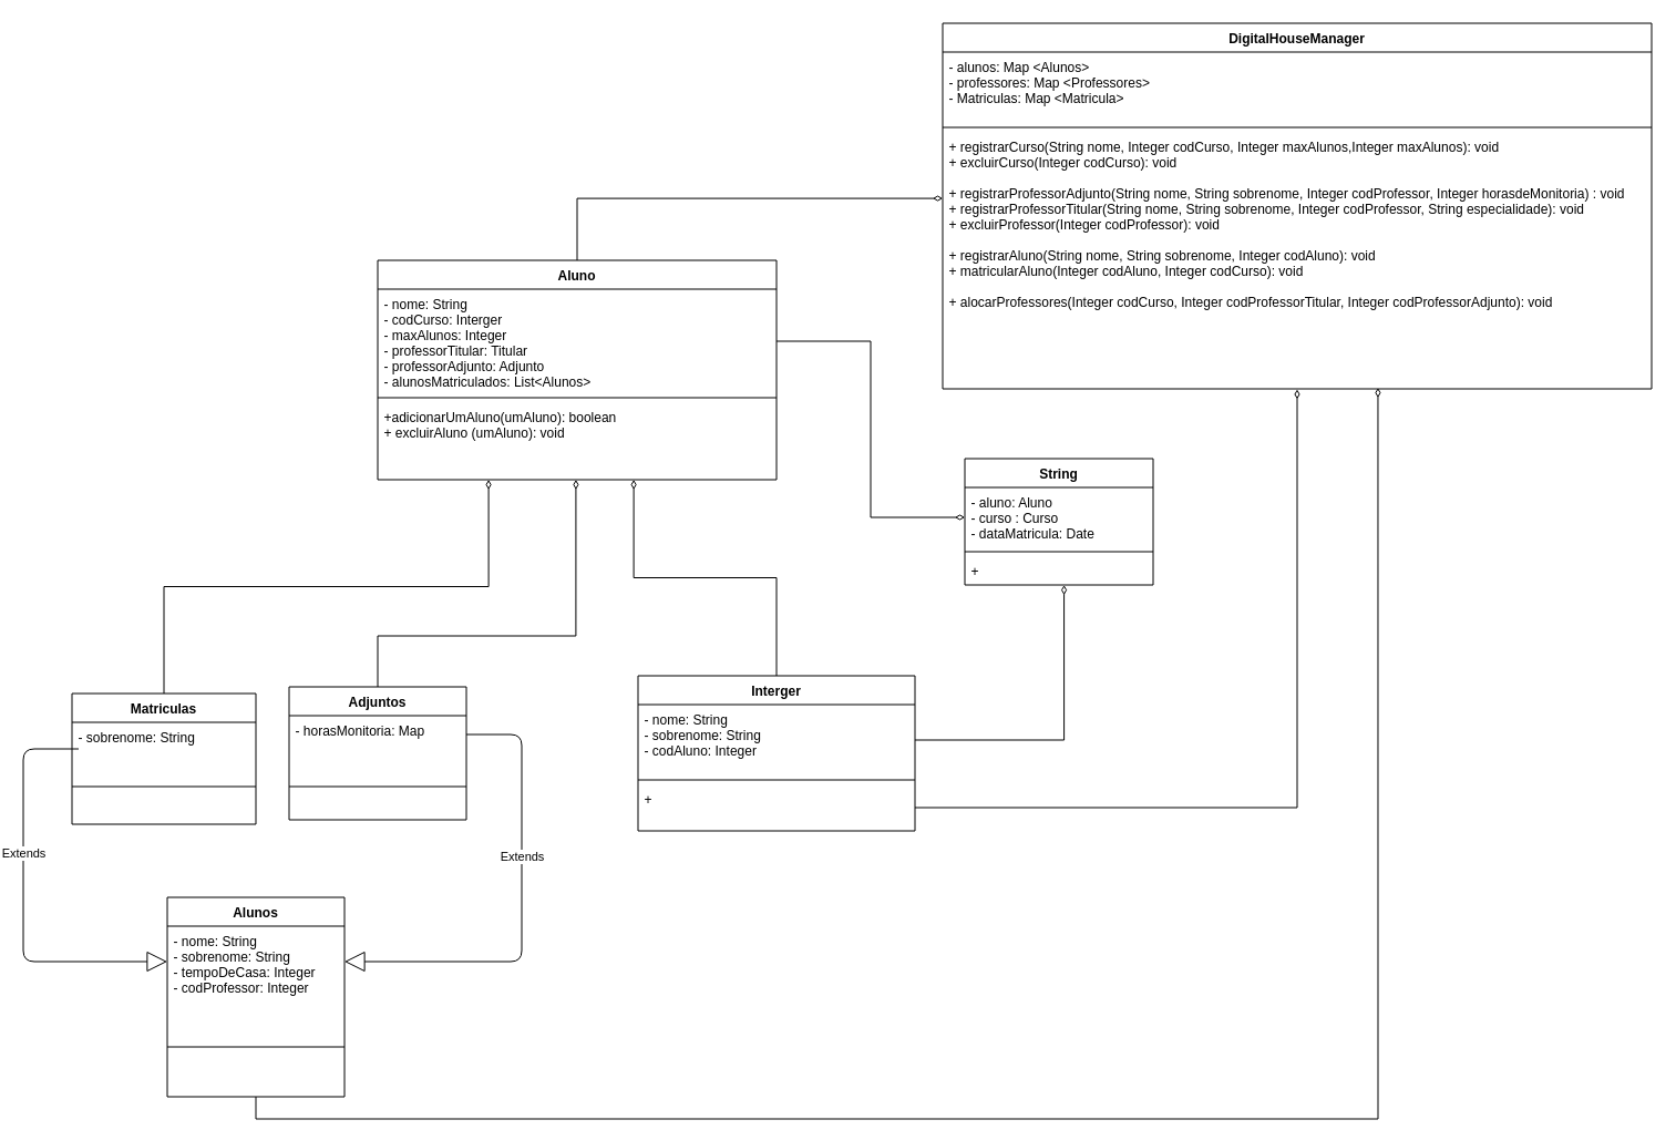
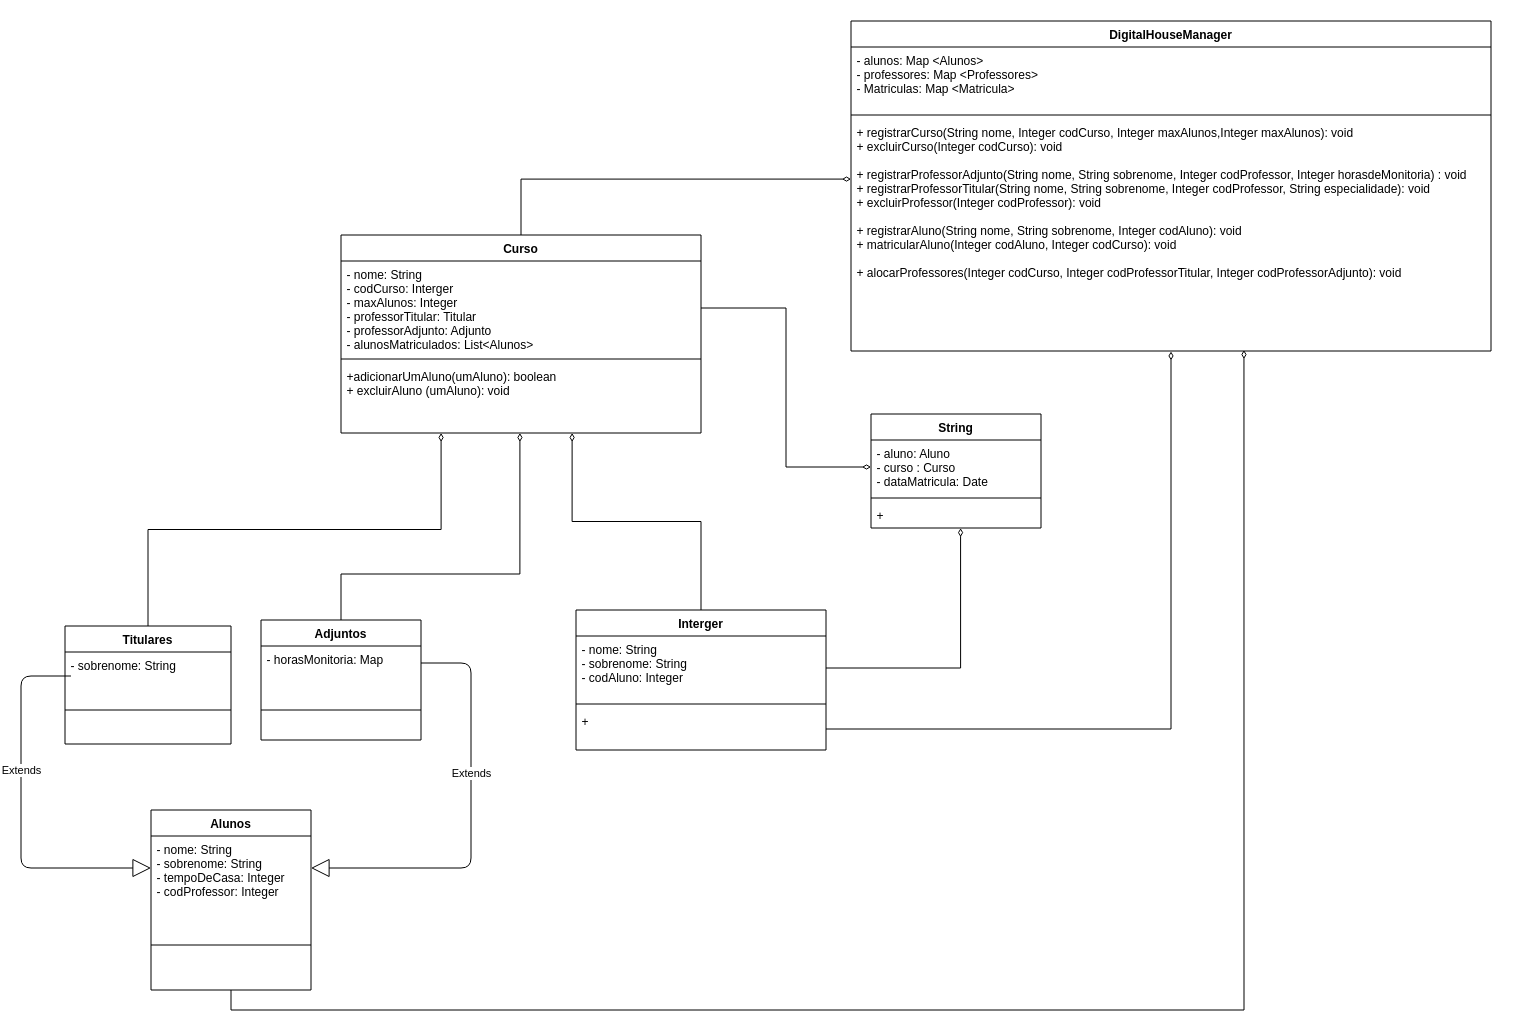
- <mxCell id="24" value="Aluno" style="swimlane;fontStyle=1;align=center;verticalAlign=top;childLayout=stackLayout;horizontal=1;startSize=26;horizontalStack=0;resizeParent=1;resizeParentMax=0;resizeLast=0;collapsible=1;marginBottom=0;" vertex="1" parent="1"><mxGeometry x="340.5" y="234.5" width="360" height="198" as="geometry" /></mxCell>
+ <mxCell id="24" value="Curso" style="swimlane;fontStyle=1;align=center;verticalAlign=top;childLayout=stackLayout;horizontal=1;startSize=26;horizontalStack=0;resizeParent=1;resizeParentMax=0;resizeLast=0;collapsible=1;marginBottom=0;" vertex="1" parent="1"><mxGeometry x="340.5" y="234.5" width="360" height="198" as="geometry" /></mxCell>
- <mxCell id="12" value="Matriculas" style="swimlane;fontStyle=1;align=center;verticalAlign=top;childLayout=stackLayout;horizontal=1;startSize=26;horizontalStack=0;resizeParent=1;resizeParentMax=0;resizeLast=0;collapsible=1;marginBottom=0;" vertex="1" parent="1"><mxGeometry x="64.5" y="625.5" width="166" height="118" as="geometry" /></mxCell>
+ <mxCell id="12" value="Titulares" style="swimlane;fontStyle=1;align=center;verticalAlign=top;childLayout=stackLayout;horizontal=1;startSize=26;horizontalStack=0;resizeParent=1;resizeParentMax=0;resizeLast=0;collapsible=1;marginBottom=0;" vertex="1" parent="1"><mxGeometry x="64.5" y="625.5" width="166" height="118" as="geometry" /></mxCell>
